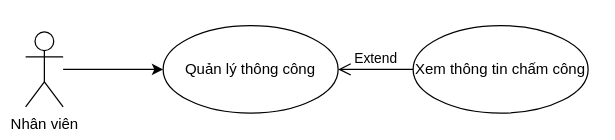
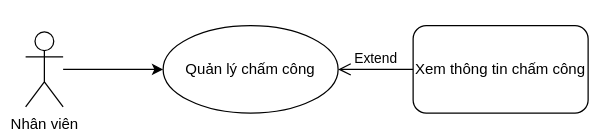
- <mxCell id="4" value="Quản lý thông công" style="ellipse;whiteSpace=wrap;html=1;" parent="1" vertex="1"><mxGeometry x="130" y="20" width="140" height="70" as="geometry" /></mxCell>
+ <mxCell id="4" value="Quản lý chấm công" style="ellipse;whiteSpace=wrap;html=1;" parent="1" vertex="1"><mxGeometry x="130" y="20" width="140" height="70" as="geometry" /></mxCell>
- <mxCell id="6" value="Xem thông tin chấm công" style="ellipse;whiteSpace=wrap;html=1;" parent="1" vertex="1"><mxGeometry x="330" y="20" width="140" height="70" as="geometry" /></mxCell>
+ <mxCell id="6" value="Xem thông tin chấm công" style="whiteSpace=wrap;html=1;rounded=1;" parent="1" vertex="1"><mxGeometry x="330" y="20" width="140" height="70" as="geometry" /></mxCell>
